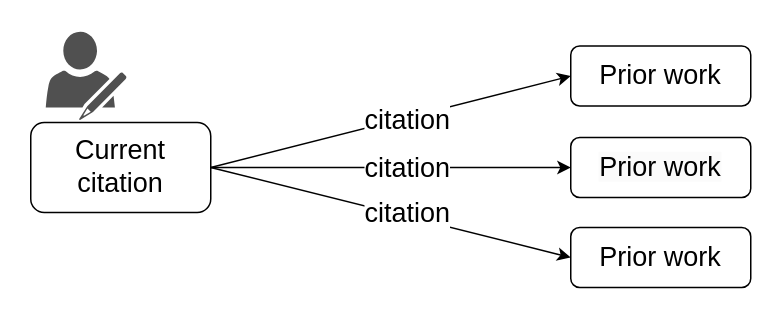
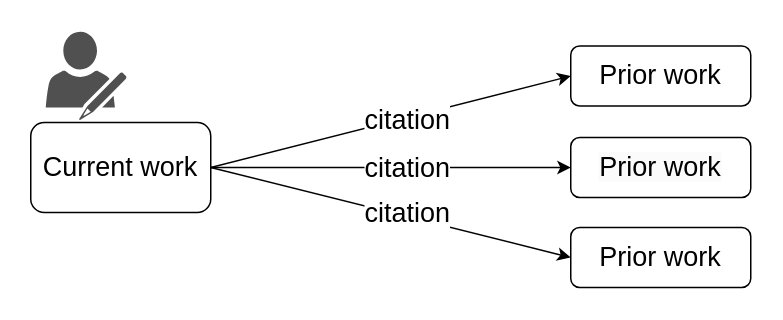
- <mxCell id="2" value="Current citation" style="rounded=1;whiteSpace=wrap;html=1;fontSize=18;" parent="1" vertex="1"><mxGeometry x="20" y="81" width="120" height="60" as="geometry" /></mxCell>
+ <mxCell id="2" value="Current work" style="rounded=1;whiteSpace=wrap;html=1;fontSize=18;" parent="1" vertex="1"><mxGeometry x="20" y="81" width="120" height="60" as="geometry" /></mxCell>
